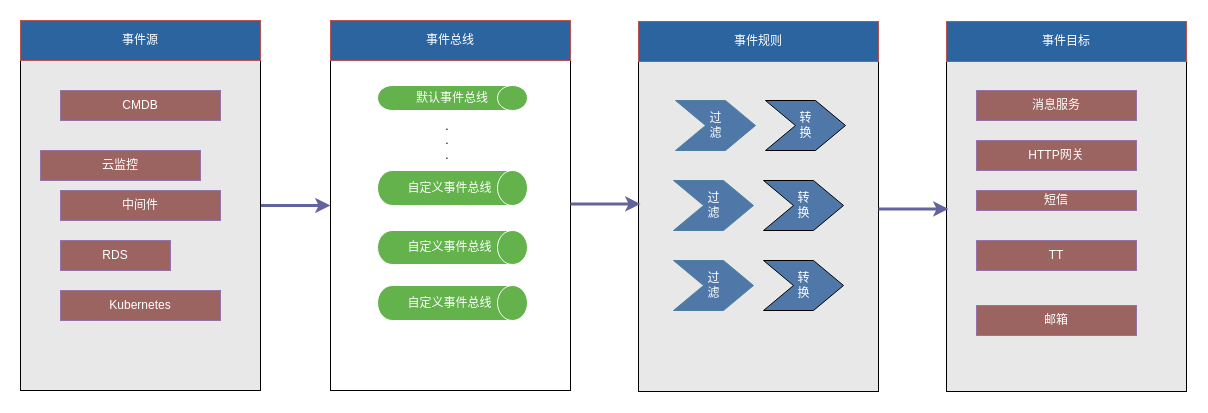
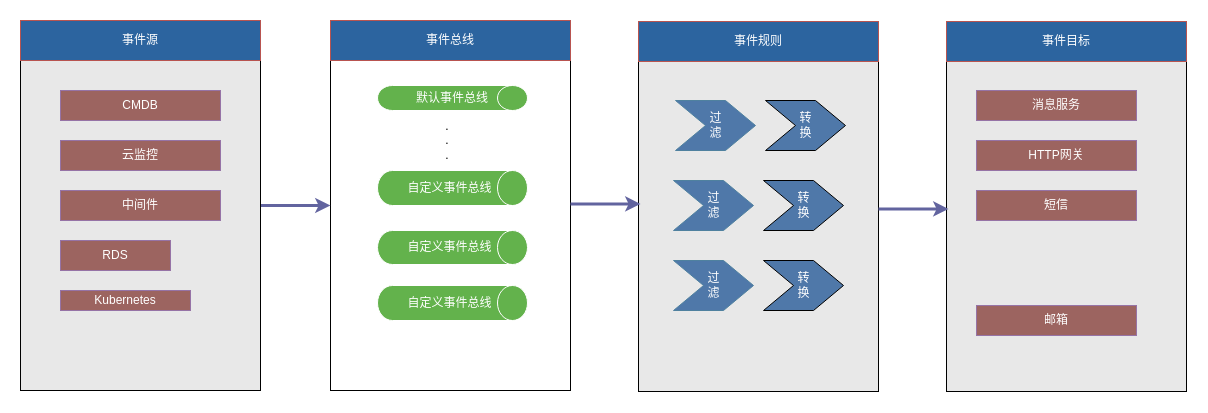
- <mxCell id="7" value="&lt;font color=&quot;#ffffff&quot;&gt;云监控&lt;/font&gt;" style="text;html=1;align=center;verticalAlign=middle;whiteSpace=wrap;rounded=0;fillColor=#9C6460;strokeColor=#9673a6;" vertex="1" parent="1"><mxGeometry x="40" y="150" width="160" height="30" as="geometry" /></mxCell>
+ <mxCell id="7" value="&lt;font color=&quot;#ffffff&quot;&gt;云监控&lt;/font&gt;" style="text;html=1;align=center;verticalAlign=middle;whiteSpace=wrap;rounded=0;fillColor=#9C6460;strokeColor=#9673a6;" vertex="1" parent="1"><mxGeometry x="60" y="140" width="160" height="30" as="geometry" /></mxCell>
- <mxCell id="28" value="&lt;font color=&quot;#ffffff&quot;&gt;短信&lt;/font&gt;" style="text;html=1;align=center;verticalAlign=middle;whiteSpace=wrap;rounded=0;fillColor=#9C6460;strokeColor=#9673a6;" vertex="1" parent="1"><mxGeometry x="976" y="190" width="160" height="20" as="geometry" /></mxCell>
+ <mxCell id="28" value="&lt;font color=&quot;#ffffff&quot;&gt;短信&lt;/font&gt;" style="text;html=1;align=center;verticalAlign=middle;whiteSpace=wrap;rounded=0;fillColor=#9C6460;strokeColor=#9673a6;" vertex="1" parent="1"><mxGeometry x="976" y="190" width="160" height="30" as="geometry" /></mxCell>
- <mxCell id="29" value="&lt;font color=&quot;#ffffff&quot;&gt;TT&lt;/font&gt;" style="text;html=1;align=center;verticalAlign=middle;whiteSpace=wrap;rounded=0;fillColor=#9C6460;strokeColor=#9673a6;" vertex="1" parent="1"><mxGeometry x="976" y="240" width="160" height="30" as="geometry" /></mxCell>
- <mxCell id="10" value="&lt;font color=&quot;#ffffff&quot;&gt;Kubernetes&lt;/font&gt;" style="text;html=1;align=center;verticalAlign=middle;whiteSpace=wrap;rounded=0;fillColor=#9C6460;strokeColor=#9673a6;" vertex="1" parent="1"><mxGeometry x="60" y="290" width="160" height="30" as="geometry" /></mxCell>
+ <mxCell id="10" value="&lt;font color=&quot;#ffffff&quot;&gt;Kubernetes&lt;/font&gt;" style="text;html=1;align=center;verticalAlign=middle;whiteSpace=wrap;rounded=0;fillColor=#9C6460;strokeColor=#9673a6;" vertex="1" parent="1"><mxGeometry x="60" y="290" width="130" height="20" as="geometry" /></mxCell>
